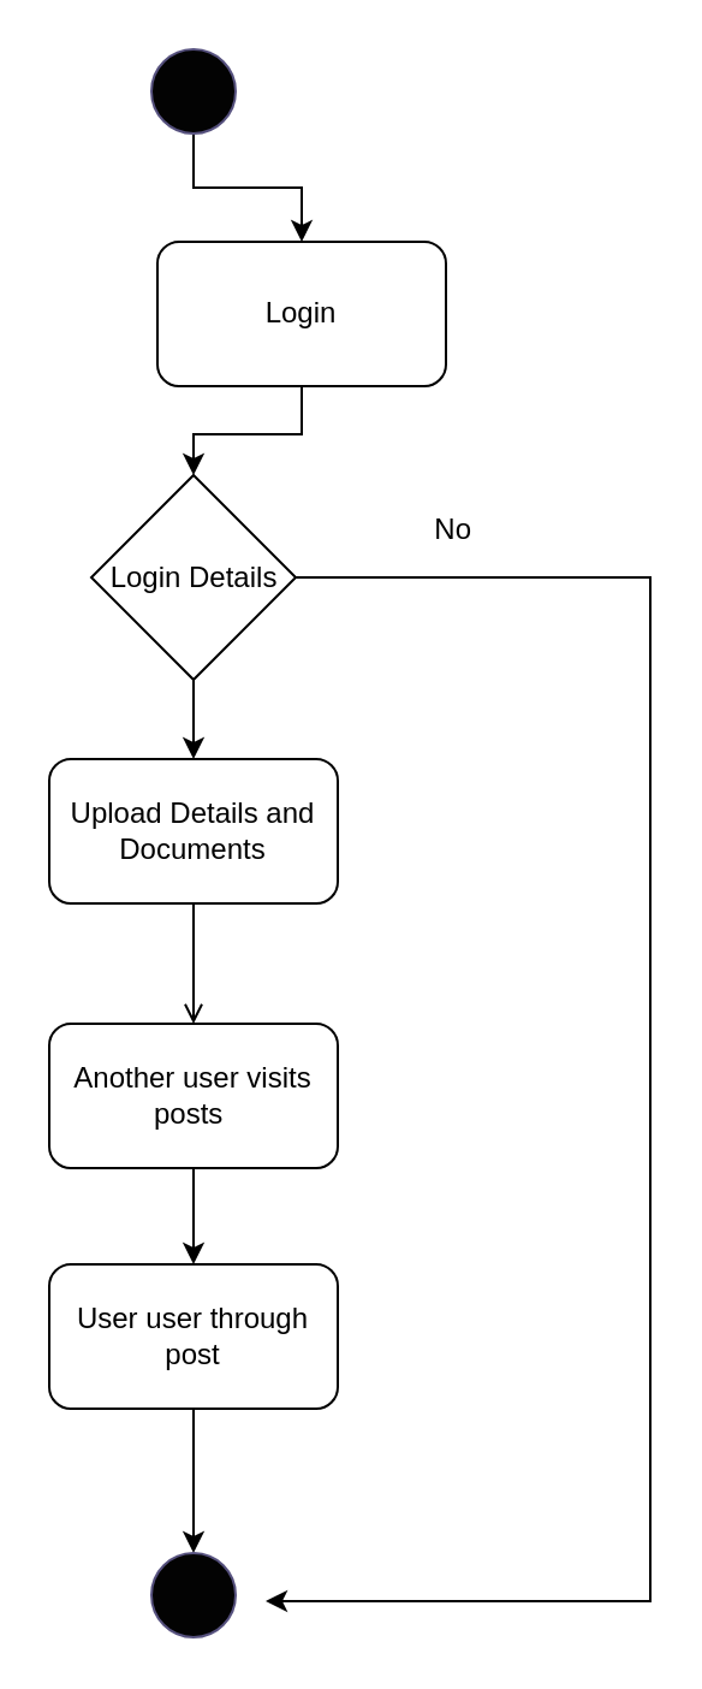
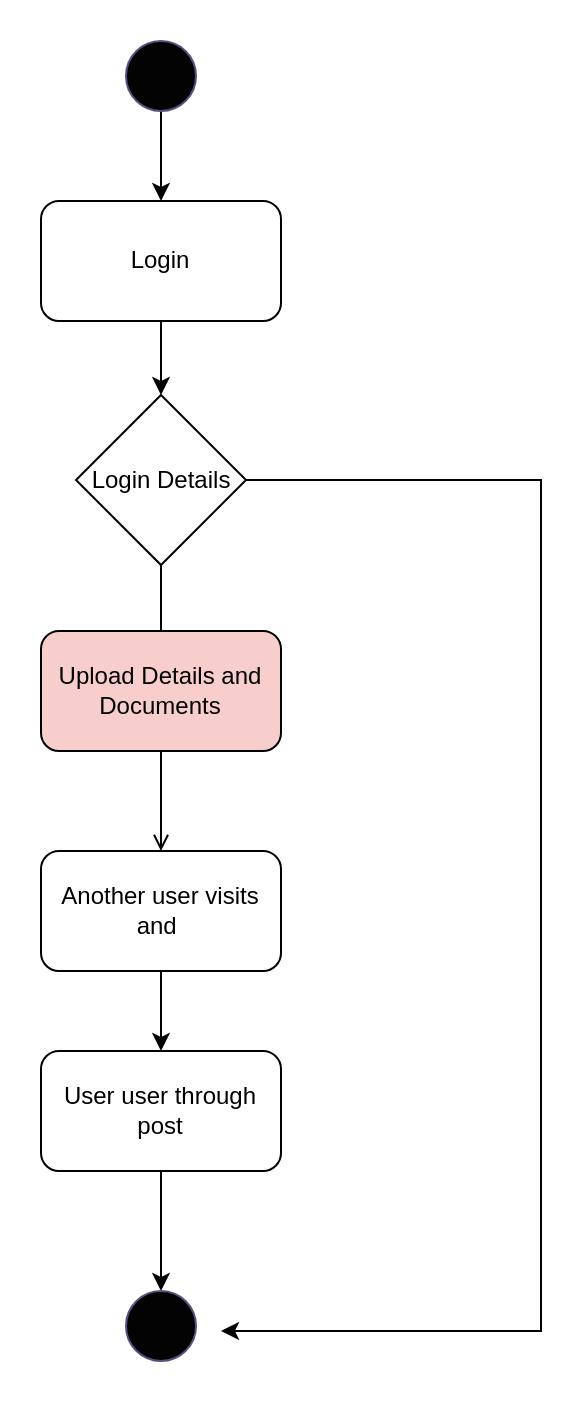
- <mxCell id="3" value="Login" style="rounded=1;whiteSpace=wrap;html=1;" vertex="1" parent="1"><mxGeometry x="65" y="100" width="120" height="60" as="geometry" /></mxCell>
+ <mxCell id="3" value="Login" style="rounded=1;whiteSpace=wrap;html=1;" vertex="1" parent="1"><mxGeometry x="20" y="100" width="120" height="60" as="geometry" /></mxCell>
- <mxCell id="16" value="No&amp;nbsp;" style="text;html=1;align=center;verticalAlign=middle;whiteSpace=wrap;rounded=0;" vertex="1" parent="1"><mxGeometry x="160" y="205" width="60" height="30" as="geometry" /></mxCell>
- <mxCell id="6" value="" style="edgeStyle=orthogonalEdgeStyle;rounded=0;orthogonalLoop=1;jettySize=auto;html=1;" edge="1" parent="1" source="8" target="10"><mxGeometry relative="1" as="geometry" /></mxCell>
+ <mxCell id="6" value="" style="edgeStyle=orthogonalEdgeStyle;rounded=0;orthogonalLoop=1;jettySize=auto;html=1;endArrow=none;" edge="1" parent="1" source="8" target="10"><mxGeometry relative="1" as="geometry" /></mxCell>
- <mxCell id="10" value="Upload Details and Documents" style="rounded=1;whiteSpace=wrap;html=1;" vertex="1" parent="1"><mxGeometry x="20" y="315" width="120" height="60" as="geometry" /></mxCell>
+ <mxCell id="10" value="Upload Details and Documents" style="rounded=1;whiteSpace=wrap;html=1;fillColor=#f8cecc;" vertex="1" parent="1"><mxGeometry x="20" y="315" width="120" height="60" as="geometry" /></mxCell>
- <mxCell id="12" value="Another user visits posts&amp;nbsp;" style="rounded=1;whiteSpace=wrap;html=1;" vertex="1" parent="1"><mxGeometry x="20" y="425" width="120" height="60" as="geometry" /></mxCell>
+ <mxCell id="12" value="Another user visits and&amp;nbsp;" style="rounded=1;whiteSpace=wrap;html=1;" vertex="1" parent="1"><mxGeometry x="20" y="425" width="120" height="60" as="geometry" /></mxCell>
